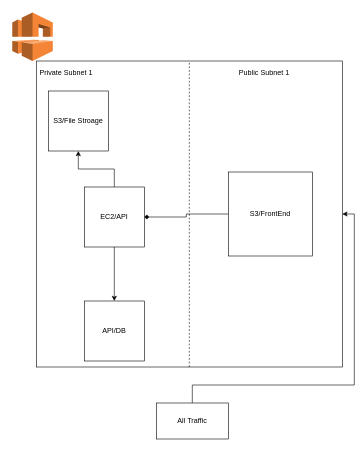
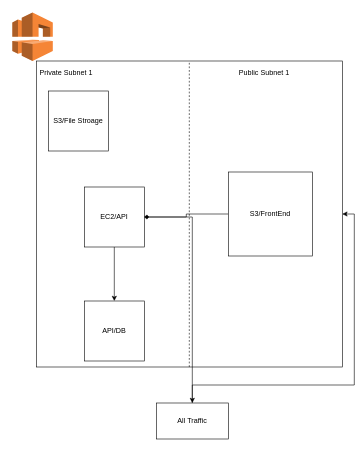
- <mxCell id="8" style="edgeStyle=orthogonalEdgeStyle;rounded=0;orthogonalLoop=1;jettySize=auto;html=1;" edge="1" parent="1" source="9" target="13"><mxGeometry relative="1" as="geometry" /></mxCell>
+ <mxCell id="8" style="edgeStyle=orthogonalEdgeStyle;rounded=0;orthogonalLoop=1;jettySize=auto;html=1;" edge="1" parent="1" source="9" target="15"><mxGeometry relative="1" as="geometry" /></mxCell>
